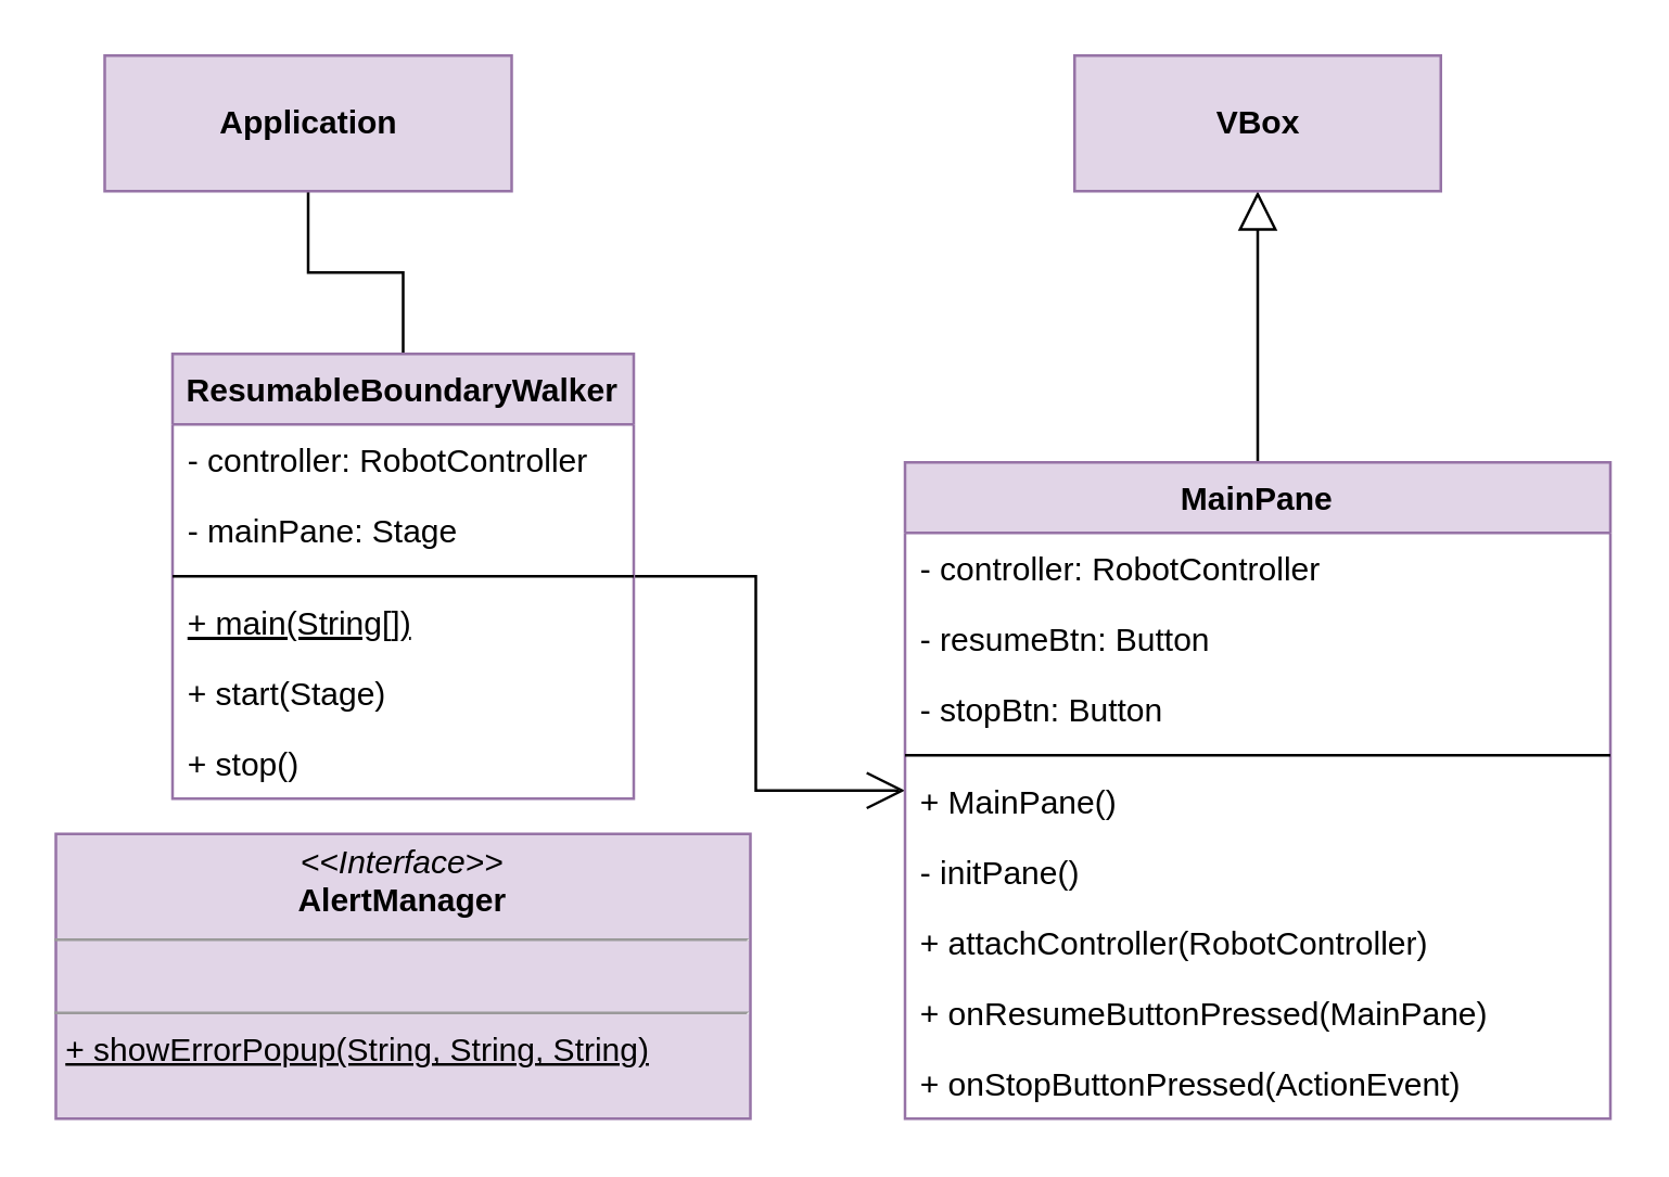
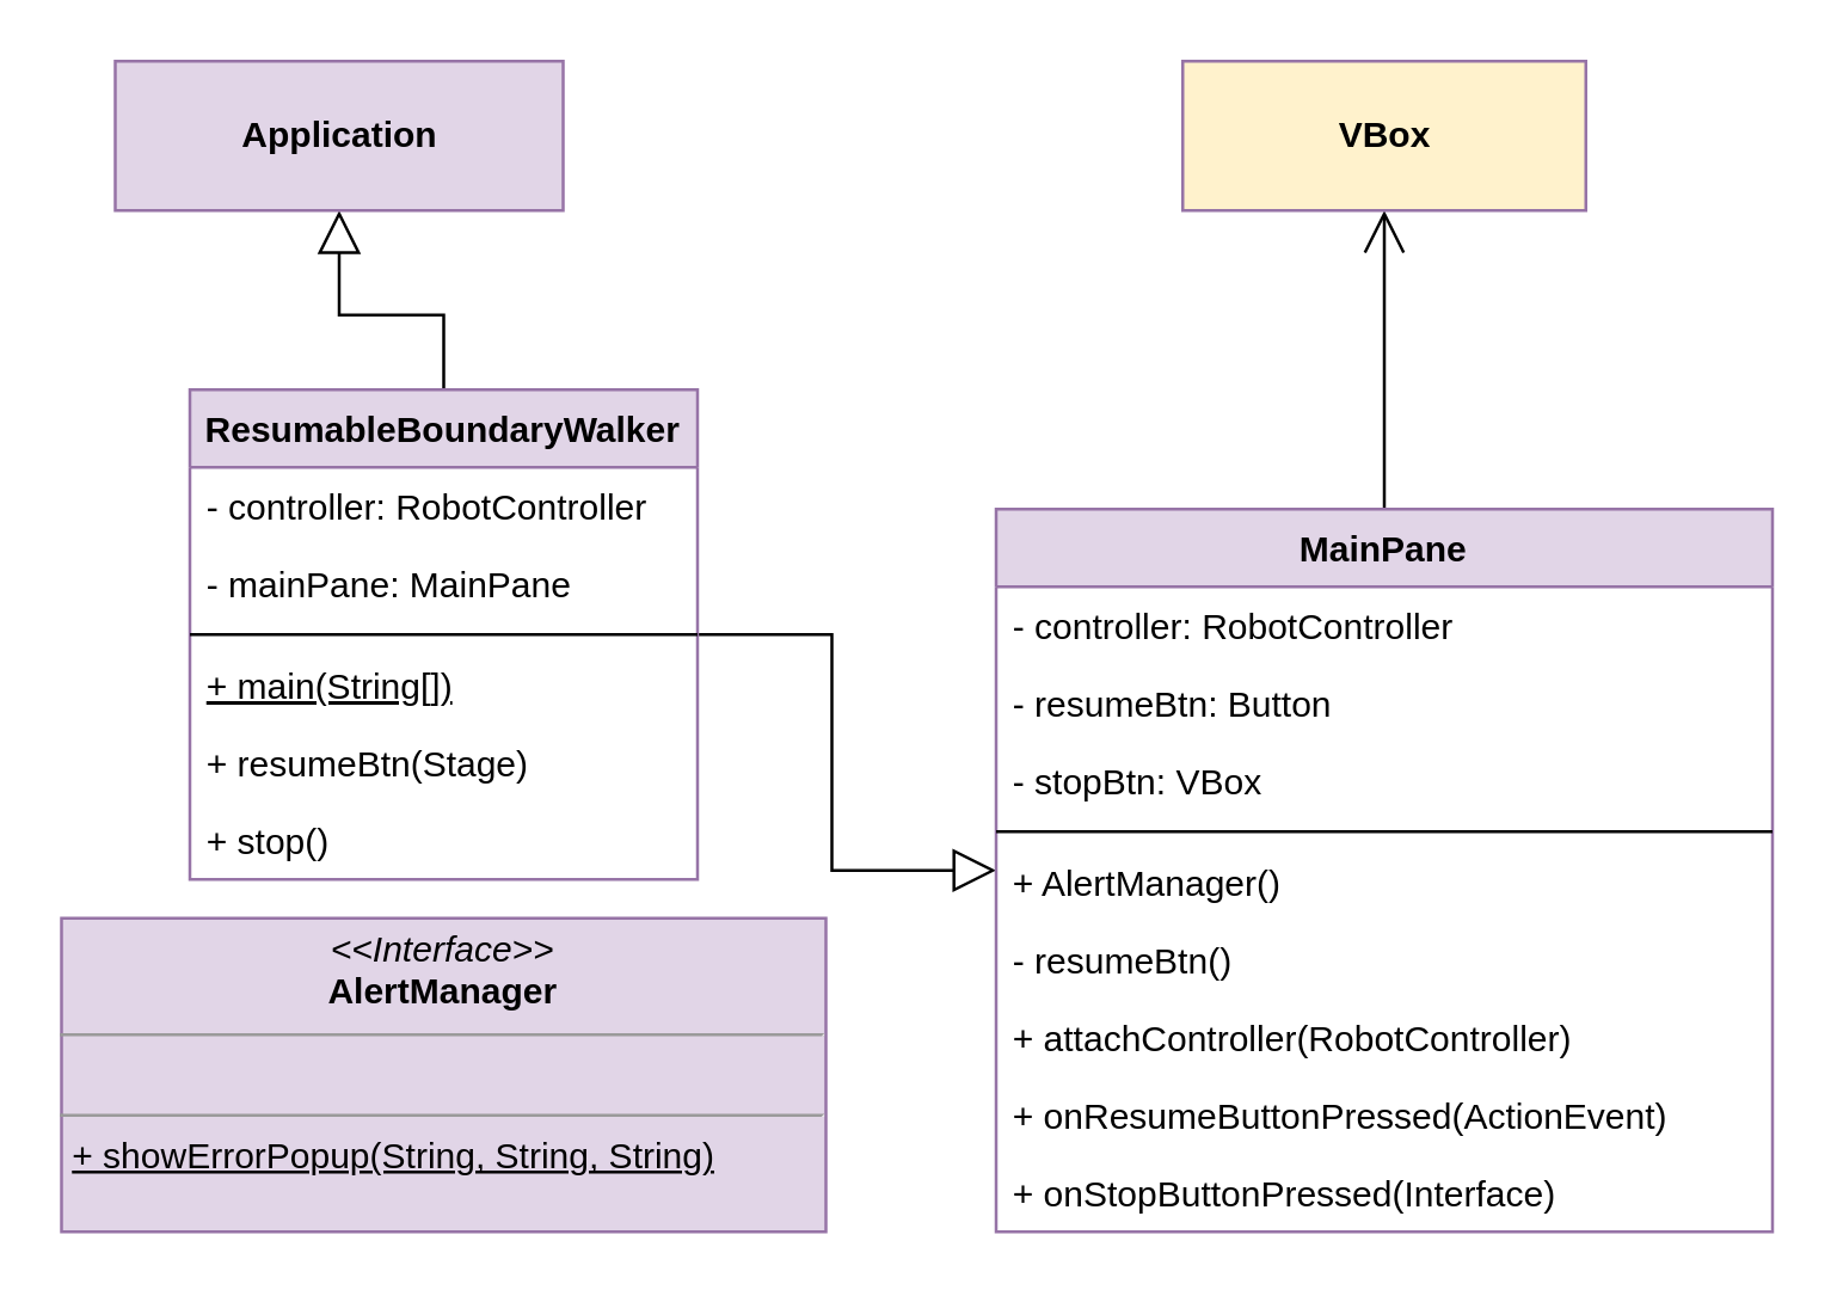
- <mxCell id="22" value="VBox" style="html=1;fillColor=#e1d5e7;strokeColor=#9673a6;fontStyle=1" parent="1" vertex="1"><mxGeometry x="395.5" y="20" width="135" height="50" as="geometry" /></mxCell>
+ <mxCell id="22" value="VBox" style="html=1;fillColor=#fff2cc;strokeColor=#9673a6;fontStyle=1;" parent="1" vertex="1"><mxGeometry x="395.5" y="20" width="135" height="50" as="geometry" /></mxCell>
- <mxCell id="2" style="edgeStyle=orthogonalEdgeStyle;rounded=0;orthogonalLoop=1;jettySize=auto;html=1;endArrow=none;endFill=0;endSize=12;" parent="1" source="4" target="23" edge="1"><mxGeometry relative="1" as="geometry"><mxPoint x="148" y="130" as="targetPoint" /></mxGeometry></mxCell>
+ <mxCell id="2" style="edgeStyle=orthogonalEdgeStyle;rounded=0;orthogonalLoop=1;jettySize=auto;html=1;endArrow=block;endFill=0;endSize=12;" parent="1" source="4" target="23" edge="1"><mxGeometry relative="1" as="geometry"><mxPoint x="148" y="130" as="targetPoint" /></mxGeometry></mxCell>
- <mxCell id="11" style="edgeStyle=orthogonalEdgeStyle;rounded=0;orthogonalLoop=1;jettySize=auto;html=1;endArrow=block;endFill=0;endSize=12;" parent="1" source="12" target="22" edge="1"><mxGeometry relative="1" as="geometry" /></mxCell>
+ <mxCell id="11" style="edgeStyle=orthogonalEdgeStyle;rounded=0;orthogonalLoop=1;jettySize=auto;html=1;endArrow=open;endFill=0;endSize=12;" parent="1" source="12" target="22" edge="1"><mxGeometry relative="1" as="geometry" /></mxCell>
- <mxCell id="6" value="- mainPane: Stage" style="text;strokeColor=none;fillColor=none;align=left;verticalAlign=top;spacingLeft=4;spacingRight=4;overflow=hidden;rotatable=0;points=[[0,0.5],[1,0.5]];portConstraint=eastwest;" parent="4" vertex="1"><mxGeometry y="52" width="170" height="26" as="geometry" /></mxCell>
+ <mxCell id="6" value="- mainPane: MainPane" style="text;strokeColor=none;fillColor=none;align=left;verticalAlign=top;spacingLeft=4;spacingRight=4;overflow=hidden;rotatable=0;points=[[0,0.5],[1,0.5]];portConstraint=eastwest;" parent="4" vertex="1"><mxGeometry y="52" width="170" height="26" as="geometry" /></mxCell>
- <mxCell id="9" value="+ start(Stage)" style="text;strokeColor=none;fillColor=none;align=left;verticalAlign=top;spacingLeft=4;spacingRight=4;overflow=hidden;rotatable=0;points=[[0,0.5],[1,0.5]];portConstraint=eastwest;" parent="4" vertex="1"><mxGeometry y="112" width="170" height="26" as="geometry" /></mxCell>
+ <mxCell id="9" value="+ resumeBtn(Stage)" style="text;strokeColor=none;fillColor=none;align=left;verticalAlign=top;spacingLeft=4;spacingRight=4;overflow=hidden;rotatable=0;points=[[0,0.5],[1,0.5]];portConstraint=eastwest;" parent="4" vertex="1"><mxGeometry y="112" width="170" height="26" as="geometry" /></mxCell>
- <mxCell id="15" value="- stopBtn: Button" style="text;strokeColor=none;fillColor=none;align=left;verticalAlign=top;spacingLeft=4;spacingRight=4;overflow=hidden;rotatable=0;points=[[0,0.5],[1,0.5]];portConstraint=eastwest;" parent="12" vertex="1"><mxGeometry y="78" width="260" height="26" as="geometry" /></mxCell>
+ <mxCell id="15" value="- stopBtn: VBox" style="text;strokeColor=none;fillColor=none;align=left;verticalAlign=top;spacingLeft=4;spacingRight=4;overflow=hidden;rotatable=0;points=[[0,0.5],[1,0.5]];portConstraint=eastwest;" parent="12" vertex="1"><mxGeometry y="78" width="260" height="26" as="geometry" /></mxCell>
- <mxCell id="3" style="edgeStyle=orthogonalEdgeStyle;rounded=0;orthogonalLoop=1;jettySize=auto;html=1;endArrow=open;endFill=0;endSize=12;" parent="1" source="4" target="12" edge="1"><mxGeometry relative="1" as="geometry" /></mxCell>
+ <mxCell id="3" style="edgeStyle=orthogonalEdgeStyle;rounded=0;orthogonalLoop=1;jettySize=auto;html=1;endArrow=block;endFill=0;endSize=12;" parent="1" source="4" target="12" edge="1"><mxGeometry relative="1" as="geometry" /></mxCell>
- <mxCell id="17" value="+ MainPane()" style="text;strokeColor=none;fillColor=none;align=left;verticalAlign=top;spacingLeft=4;spacingRight=4;overflow=hidden;rotatable=0;points=[[0,0.5],[1,0.5]];portConstraint=eastwest;" parent="12" vertex="1"><mxGeometry y="112" width="260" height="26" as="geometry" /></mxCell>
+ <mxCell id="17" value="+ AlertManager()" style="text;strokeColor=none;fillColor=none;align=left;verticalAlign=top;spacingLeft=4;spacingRight=4;overflow=hidden;rotatable=0;points=[[0,0.5],[1,0.5]];portConstraint=eastwest;" parent="12" vertex="1"><mxGeometry y="112" width="260" height="26" as="geometry" /></mxCell>
- <mxCell id="18" value="- initPane()" style="text;strokeColor=none;fillColor=none;align=left;verticalAlign=top;spacingLeft=4;spacingRight=4;overflow=hidden;rotatable=0;points=[[0,0.5],[1,0.5]];portConstraint=eastwest;" parent="12" vertex="1"><mxGeometry y="138" width="260" height="26" as="geometry" /></mxCell>
+ <mxCell id="18" value="- resumeBtn()" style="text;strokeColor=none;fillColor=none;align=left;verticalAlign=top;spacingLeft=4;spacingRight=4;overflow=hidden;rotatable=0;points=[[0,0.5],[1,0.5]];portConstraint=eastwest;" parent="12" vertex="1"><mxGeometry y="138" width="260" height="26" as="geometry" /></mxCell>
- <mxCell id="20" value="+ onResumeButtonPressed(MainPane)" style="text;strokeColor=none;fillColor=none;align=left;verticalAlign=top;spacingLeft=4;spacingRight=4;overflow=hidden;rotatable=0;points=[[0,0.5],[1,0.5]];portConstraint=eastwest;" parent="12" vertex="1"><mxGeometry y="190" width="260" height="26" as="geometry" /></mxCell>
+ <mxCell id="20" value="+ onResumeButtonPressed(ActionEvent)" style="text;strokeColor=none;fillColor=none;align=left;verticalAlign=top;spacingLeft=4;spacingRight=4;overflow=hidden;rotatable=0;points=[[0,0.5],[1,0.5]];portConstraint=eastwest;" parent="12" vertex="1"><mxGeometry y="190" width="260" height="26" as="geometry" /></mxCell>
- <mxCell id="21" value="+ onStopButtonPressed(ActionEvent)" style="text;strokeColor=none;fillColor=none;align=left;verticalAlign=top;spacingLeft=4;spacingRight=4;overflow=hidden;rotatable=0;points=[[0,0.5],[1,0.5]];portConstraint=eastwest;" parent="12" vertex="1"><mxGeometry y="216" width="260" height="26" as="geometry" /></mxCell>
+ <mxCell id="21" value="+ onStopButtonPressed(Interface)" style="text;strokeColor=none;fillColor=none;align=left;verticalAlign=top;spacingLeft=4;spacingRight=4;overflow=hidden;rotatable=0;points=[[0,0.5],[1,0.5]];portConstraint=eastwest;" parent="12" vertex="1"><mxGeometry y="216" width="260" height="26" as="geometry" /></mxCell>
